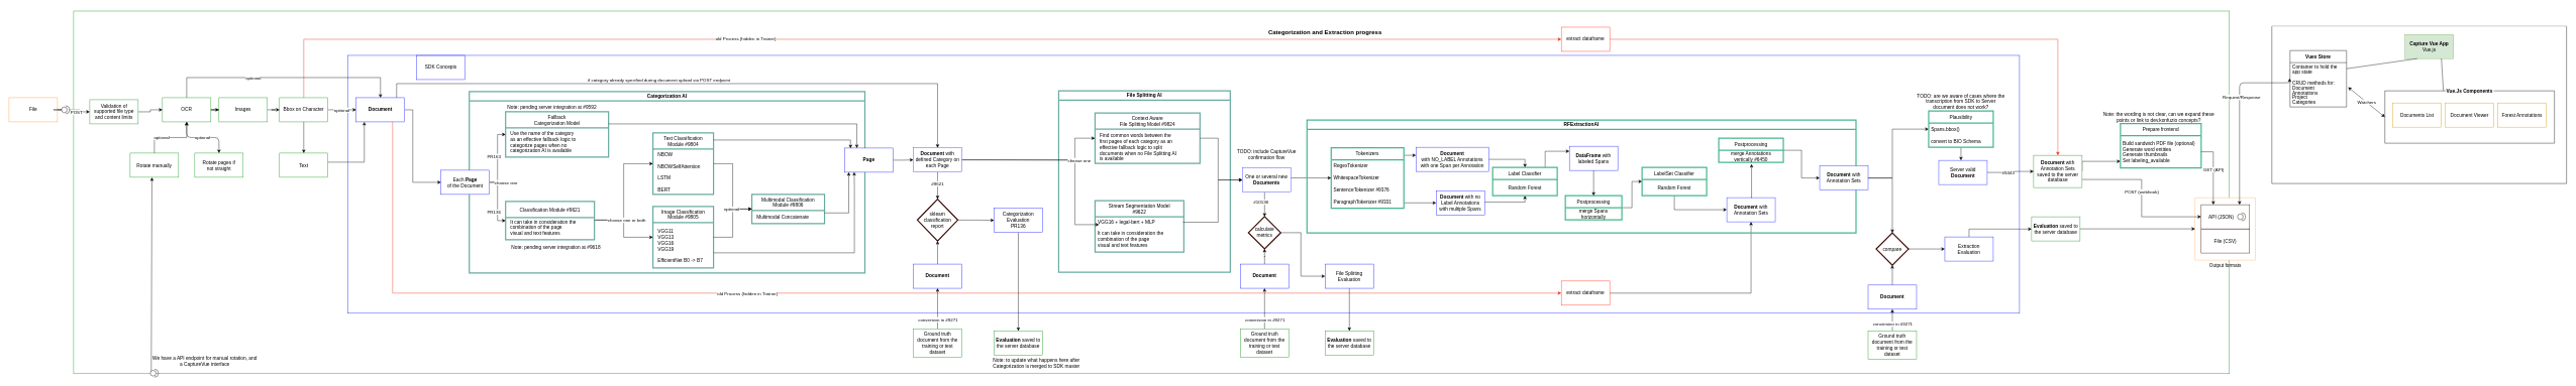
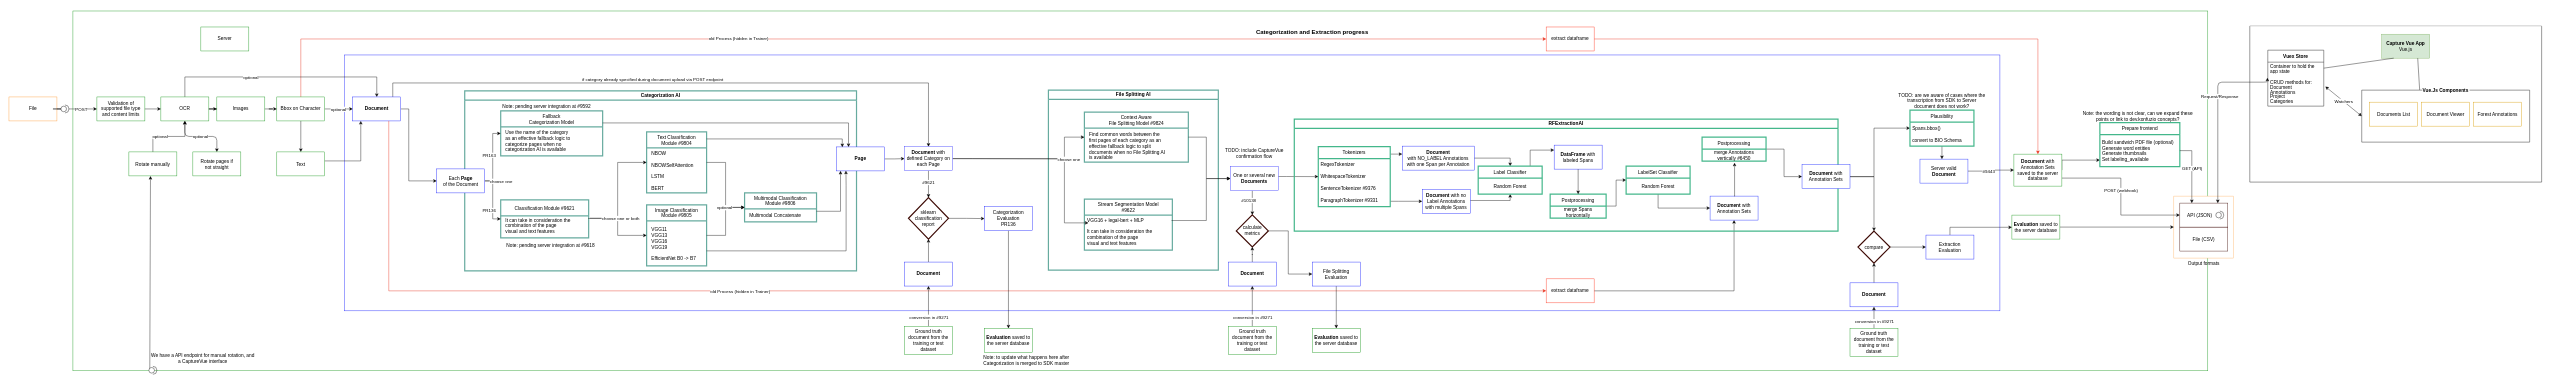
+ <mxCell id="26" value="Server" style="rounded=0;whiteSpace=wrap;html=1;fillColor=none;strokeColor=#129416;" parent="1" vertex="1"><mxGeometry x="500" y="67" width="120" height="60" as="geometry" /></mxCell>
- <mxCell id="10" value="SDK Concepts" style="rounded=0;whiteSpace=wrap;html=1;fillColor=none;strokeColor=#0F17FF;" parent="1" vertex="1"><mxGeometry x="1030" y="137" width="120" height="60" as="geometry" /></mxCell>
- <mxCell id="184" value="Validation of supported file type and content limits" style="rounded=0;whiteSpace=wrap;html=1;fillColor=none;strokeColor=#129416;" vertex="1" parent="1"><mxGeometry x="220" y="247" width="120" height="60" as="geometry" /></mxCell>
+ <mxCell id="184" value="Validation of supported file type and content limits" style="rounded=0;whiteSpace=wrap;html=1;fillColor=none;strokeColor=#129416;" vertex="1" parent="1"><mxGeometry x="240" y="242" width="120" height="60" as="geometry" /></mxCell>
